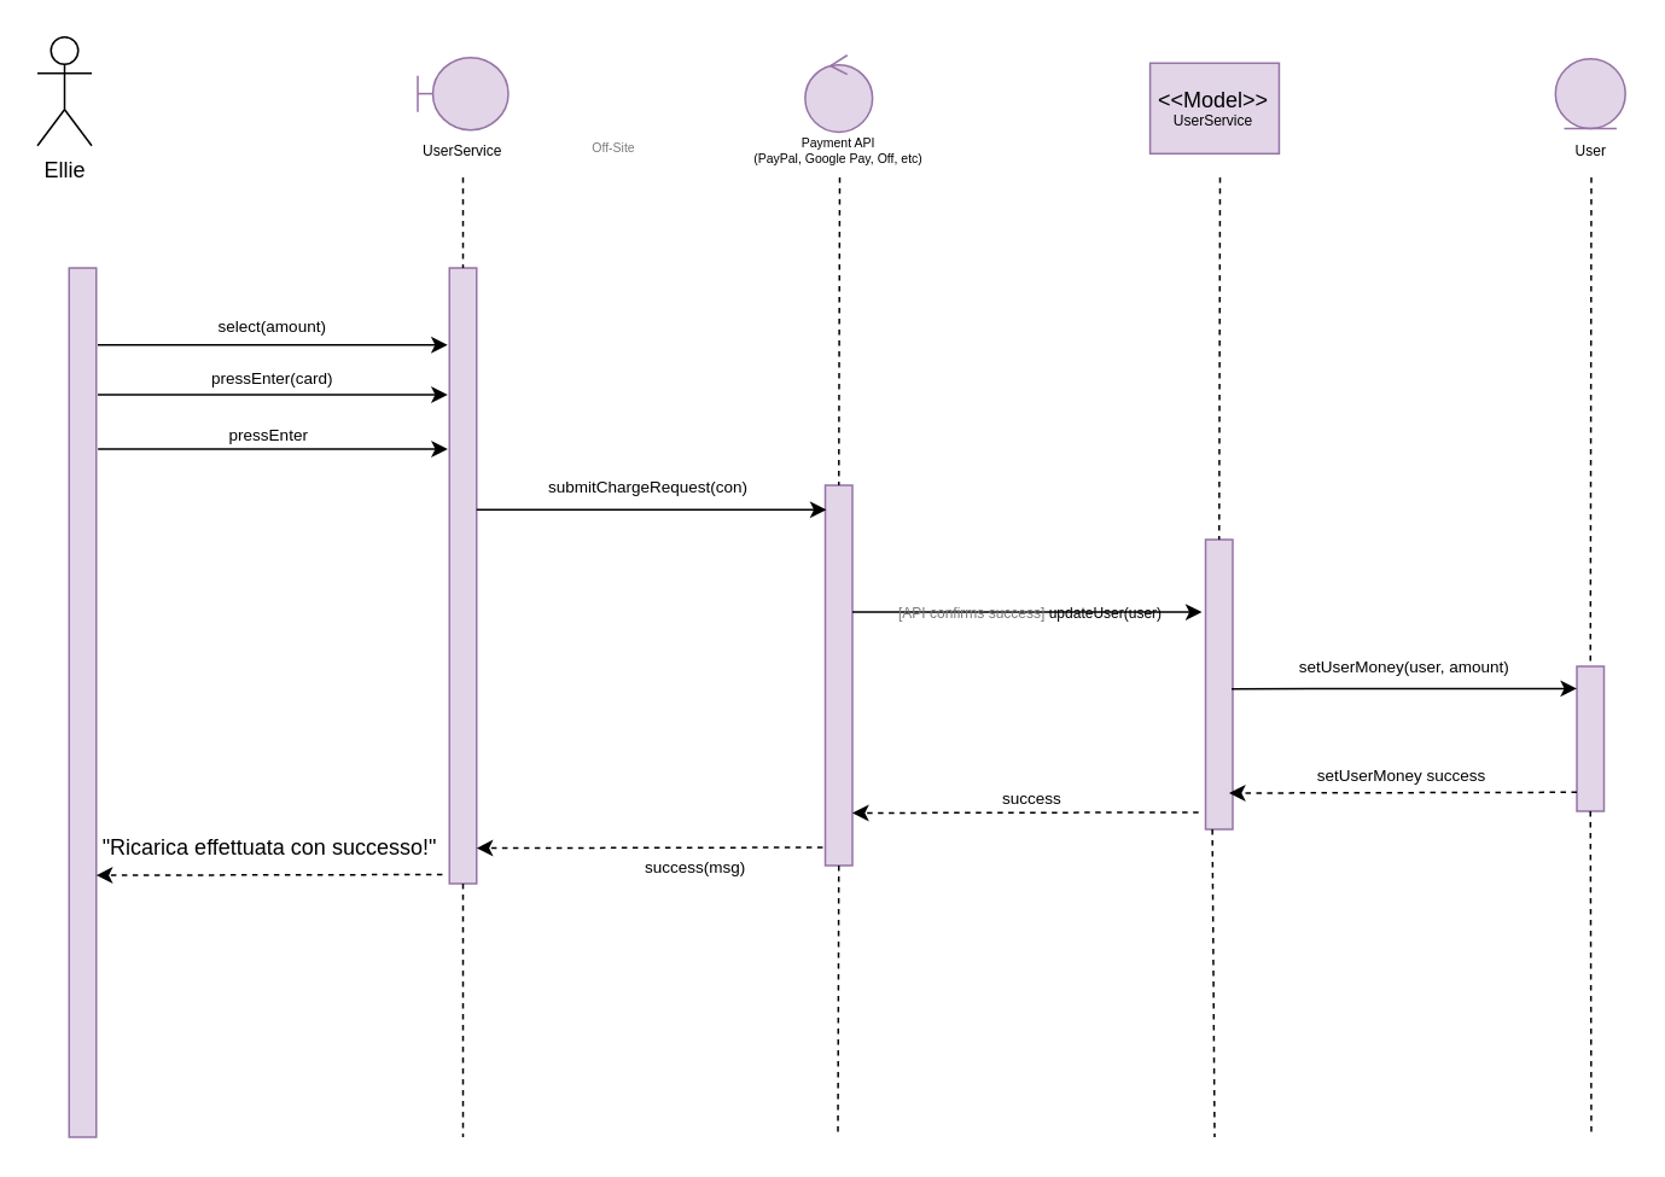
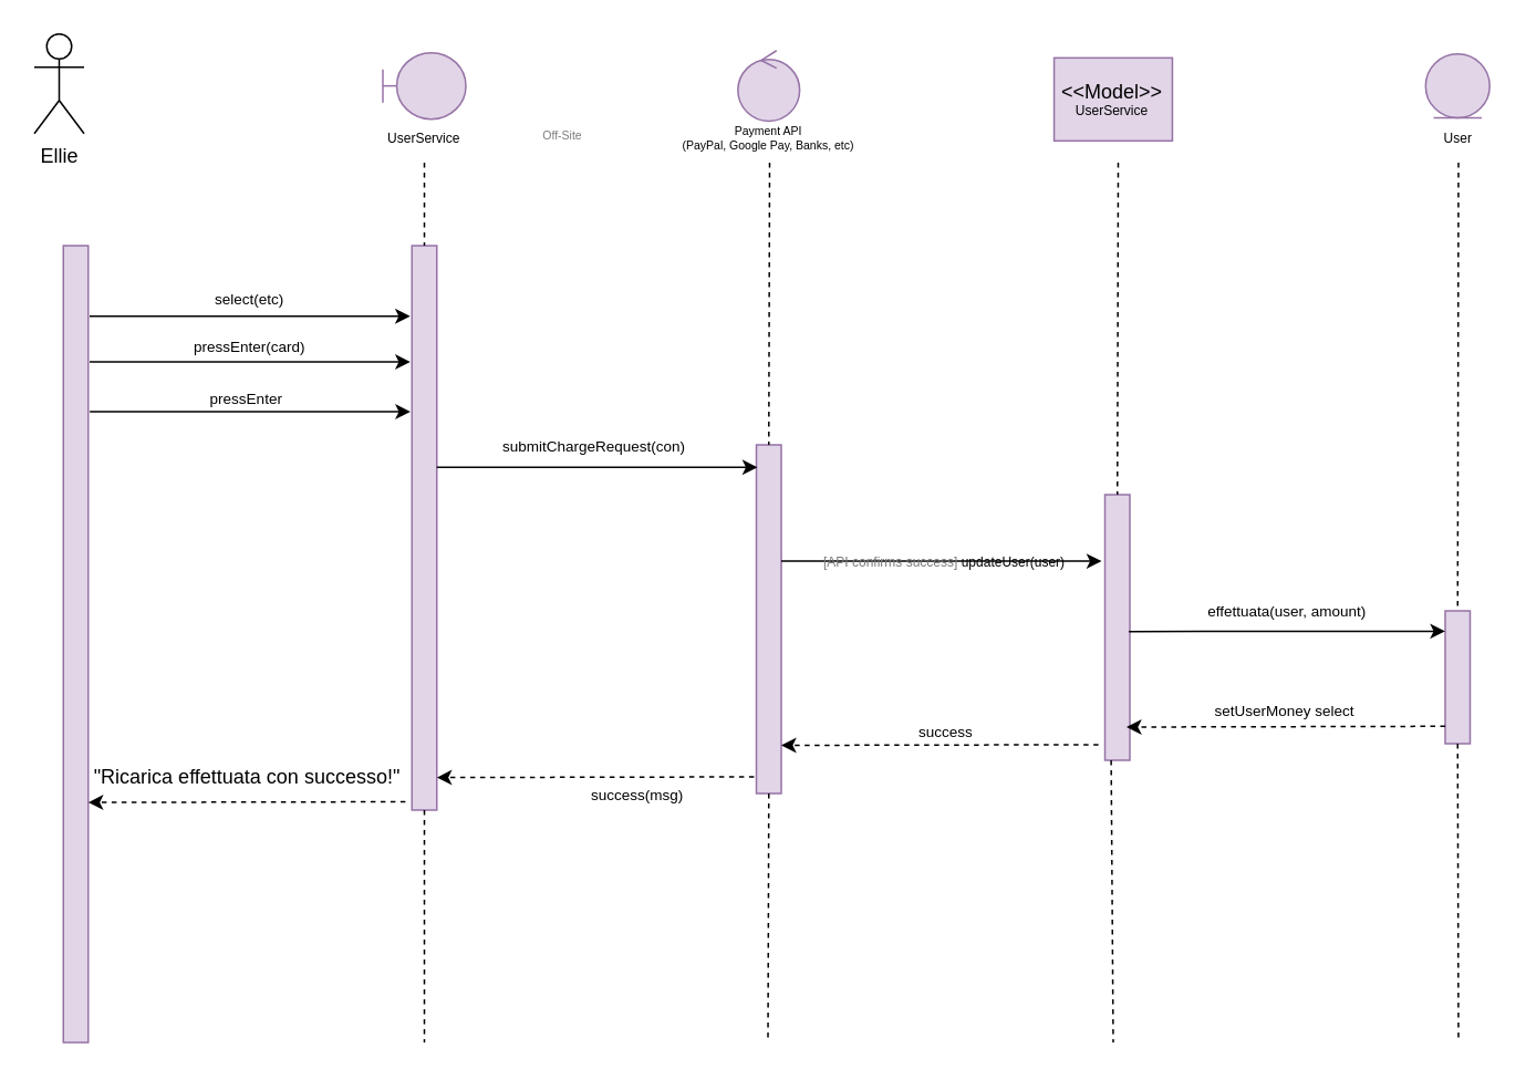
- <mxCell id="7" value="&lt;div&gt;Payment API &lt;br&gt;&lt;/div&gt;&lt;div&gt;(PayPal, Google Pay, Off, etc)&lt;/div&gt;" style="text;html=1;strokeColor=none;fillColor=none;align=center;verticalAlign=middle;whiteSpace=wrap;rounded=0;fontSize=7;" vertex="1" parent="1"><mxGeometry x="403.13" y="75" width="118.75" height="15" as="geometry" /></mxCell>
+ <mxCell id="7" value="&lt;div&gt;Payment API &lt;br&gt;&lt;/div&gt;&lt;div&gt;(PayPal, Google Pay, Banks, etc)&lt;/div&gt;" style="text;html=1;strokeColor=none;fillColor=none;align=center;verticalAlign=middle;whiteSpace=wrap;rounded=0;fontSize=7;" vertex="1" parent="1"><mxGeometry x="403.13" y="75" width="118.75" height="15" as="geometry" /></mxCell>
- <mxCell id="30" value="select(amount)" style="text;html=1;strokeColor=none;fillColor=none;align=center;verticalAlign=middle;whiteSpace=wrap;rounded=0;fontSize=9;" vertex="1" parent="1"><mxGeometry x="60" y="170" width="180" height="20" as="geometry" /></mxCell>
+ <mxCell id="30" value="select(etc)" style="text;html=1;strokeColor=none;fillColor=none;align=center;verticalAlign=middle;whiteSpace=wrap;rounded=0;fontSize=9;" vertex="1" parent="1"><mxGeometry x="60" y="170" width="180" height="20" as="geometry" /></mxCell>
- <mxCell id="12" value="setUserMoney(user, amount)" style="text;html=1;strokeColor=none;fillColor=none;align=center;verticalAlign=middle;whiteSpace=wrap;rounded=0;fontSize=9;" vertex="1" parent="1"><mxGeometry x="680" y="357.5" width="190" height="20" as="geometry" /></mxCell>
+ <mxCell id="12" value="effettuata(user, amount)" style="text;html=1;strokeColor=none;fillColor=none;align=center;verticalAlign=middle;whiteSpace=wrap;rounded=0;fontSize=9;" vertex="1" parent="1"><mxGeometry x="680" y="357.5" width="190" height="20" as="geometry" /></mxCell>
- <mxCell id="15" value="&lt;font style=&quot;font-size: 9px&quot;&gt;setUserMoney success&lt;/font&gt;" style="text;html=1;strokeColor=none;fillColor=none;align=center;verticalAlign=middle;rounded=0;fontSize=9;" vertex="1" parent="1"><mxGeometry x="680" y="417.5" width="185" height="20" as="geometry" /></mxCell>
+ <mxCell id="15" value="&lt;font style=&quot;font-size: 9px&quot;&gt;setUserMoney select&lt;/font&gt;" style="text;html=1;strokeColor=none;fillColor=none;align=center;verticalAlign=middle;rounded=0;fontSize=9;" vertex="1" parent="1"><mxGeometry x="680" y="417.5" width="185" height="20" as="geometry" /></mxCell>
